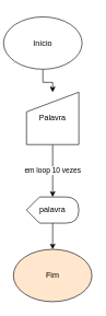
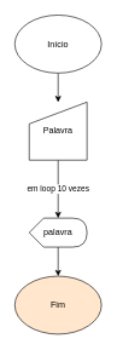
- <mxCell id="4" value="Início" style="ellipse;whiteSpace=wrap;html=1;" vertex="1" parent="1"><mxGeometry x="5" y="25" width="120" height="80" as="geometry" /></mxCell>
+ <mxCell id="4" value="Início" style="ellipse;whiteSpace=wrap;html=1;" vertex="1" parent="1"><mxGeometry x="20" y="20" width="120" height="80" as="geometry" /></mxCell>
